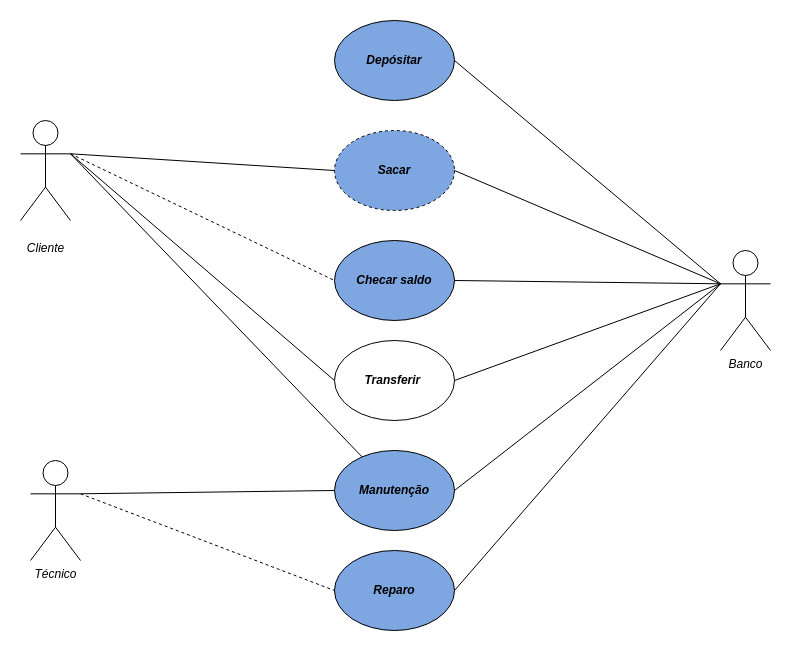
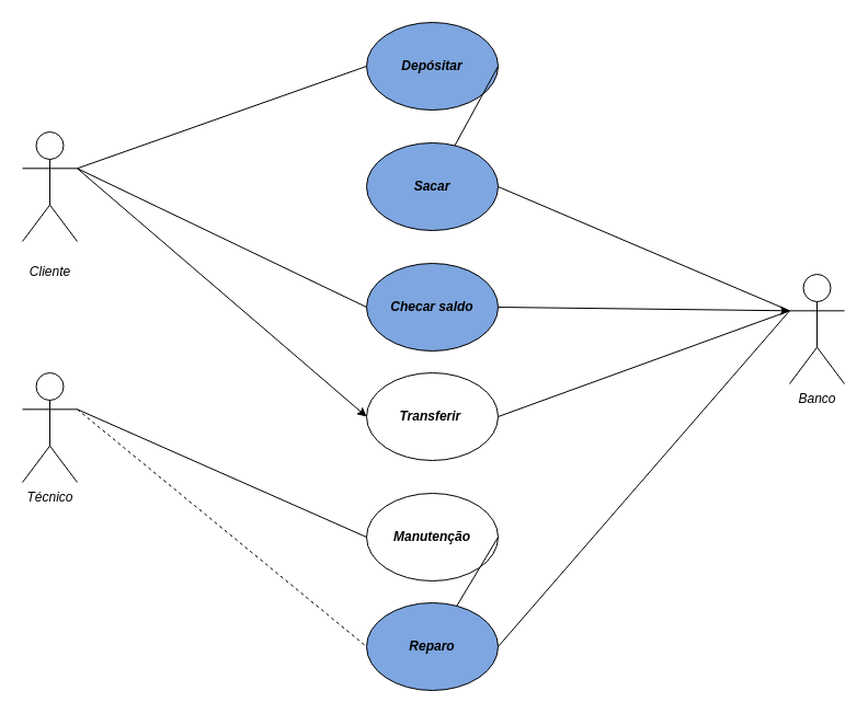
- <mxCell id="12" value="" style="endArrow=none;html=1;rounded=0;exitX=1;exitY=0.333;exitDx=0;exitDy=0;exitPerimeter=0;entryX=0;entryY=0.5;entryDx=0;entryDy=0;" edge="1" parent="1" source="2" target="6"><mxGeometry width="50" height="50" relative="1" as="geometry"><mxPoint x="190" y="190" as="sourcePoint" /><mxPoint x="240" y="140" as="targetPoint" /></mxGeometry></mxCell>
- <mxCell id="22" value="" style="endArrow=none;html=1;rounded=0;entryX=0;entryY=0.333;entryDx=0;entryDy=0;entryPerimeter=0;exitX=1;exitY=0.5;exitDx=0;exitDy=0;" edge="1" parent="1" source="5" target="3"><mxGeometry width="50" height="50" relative="1" as="geometry"><mxPoint x="530" y="120" as="sourcePoint" /><mxPoint x="580" y="70" as="targetPoint" /></mxGeometry></mxCell>
+ <mxCell id="22" value="" style="endArrow=none;html=1;rounded=0;exitX=1;exitY=0.5;exitDx=0;exitDy=0;" edge="1" parent="1" source="5" target="6"><mxGeometry width="50" height="50" relative="1" as="geometry"><mxPoint x="530" y="120" as="sourcePoint" /><mxPoint x="580" y="70" as="targetPoint" /></mxGeometry></mxCell>
- <mxCell id="6" value="&lt;b&gt;&lt;i&gt;Sacar&lt;/i&gt;&lt;/b&gt;" style="ellipse;whiteSpace=wrap;html=1;fillColor=#7EA6E0;dashed=1;" vertex="1" parent="1"><mxGeometry x="334" y="130" width="120" height="80" as="geometry" /></mxCell>
+ <mxCell id="6" value="&lt;b&gt;&lt;i&gt;Sacar&lt;/i&gt;&lt;/b&gt;" style="ellipse;whiteSpace=wrap;html=1;fillColor=#7EA6E0;" vertex="1" parent="1"><mxGeometry x="334" y="130" width="120" height="80" as="geometry" /></mxCell>
- <mxCell id="13" value="" style="endArrow=none;html=1;rounded=0;exitX=1;exitY=0.333;exitDx=0;exitDy=0;exitPerimeter=0;entryX=0;entryY=0.5;entryDx=0;entryDy=0;dashed=1;" edge="1" parent="1" source="2" target="7"><mxGeometry width="50" height="50" relative="1" as="geometry"><mxPoint x="200" y="260" as="sourcePoint" /><mxPoint x="250" y="210" as="targetPoint" /></mxGeometry></mxCell>
+ <mxCell id="13" value="" style="endArrow=none;html=1;rounded=0;exitX=1;exitY=0.333;exitDx=0;exitDy=0;exitPerimeter=0;entryX=0;entryY=0.5;entryDx=0;entryDy=0;" edge="1" parent="1" source="2" target="7"><mxGeometry width="50" height="50" relative="1" as="geometry"><mxPoint x="200" y="260" as="sourcePoint" /><mxPoint x="250" y="210" as="targetPoint" /></mxGeometry></mxCell>
- <mxCell id="20" value="" style="endArrow=none;html=1;rounded=0;exitX=1;exitY=0.5;exitDx=0;exitDy=0;entryX=0;entryY=0.333;entryDx=0;entryDy=0;entryPerimeter=0;" edge="1" parent="1" source="7" target="3"><mxGeometry width="50" height="50" relative="1" as="geometry"><mxPoint x="460" y="290" as="sourcePoint" /><mxPoint x="510" y="240" as="targetPoint" /></mxGeometry></mxCell>
+ <mxCell id="20" value="" style="endArrow=classic;html=1;rounded=0;exitX=1;exitY=0.5;exitDx=0;exitDy=0;entryX=0;entryY=0.333;entryDx=0;entryDy=0;entryPerimeter=0;" edge="1" parent="1" source="7" target="3"><mxGeometry width="50" height="50" relative="1" as="geometry"><mxPoint x="460" y="290" as="sourcePoint" /><mxPoint x="510" y="240" as="targetPoint" /></mxGeometry></mxCell>
- <mxCell id="11" value="" style="endArrow=none;html=1;rounded=0;exitX=1;exitY=0.333;exitDx=0;exitDy=0;exitPerimeter=0;" edge="1" parent="1" source="2" target="9"><mxGeometry width="50" height="50" relative="1" as="geometry"><mxPoint x="120" y="180" as="sourcePoint" /><mxPoint x="170" y="130" as="targetPoint" /></mxGeometry></mxCell>
+ <mxCell id="11" value="" style="endArrow=none;html=1;rounded=0;exitX=1;exitY=0.333;exitDx=0;exitDy=0;exitPerimeter=0;entryX=0;entryY=0.5;entryDx=0;entryDy=0;" edge="1" parent="1" source="2" target="5"><mxGeometry width="50" height="50" relative="1" as="geometry"><mxPoint x="120" y="180" as="sourcePoint" /><mxPoint x="170" y="130" as="targetPoint" /></mxGeometry></mxCell>
- <mxCell id="14" value="" style="endArrow=none;html=1;rounded=0;exitX=1;exitY=0.333;exitDx=0;exitDy=0;exitPerimeter=0;entryX=0;entryY=0.5;entryDx=0;entryDy=0;" edge="1" parent="1" source="2" target="8"><mxGeometry width="50" height="50" relative="1" as="geometry"><mxPoint x="160" y="320" as="sourcePoint" /><mxPoint x="210" y="270" as="targetPoint" /></mxGeometry></mxCell>
+ <mxCell id="14" value="" style="endArrow=classic;html=1;rounded=0;exitX=1;exitY=0.333;exitDx=0;exitDy=0;exitPerimeter=0;entryX=0;entryY=0.5;entryDx=0;entryDy=0;" edge="1" parent="1" source="2" target="8"><mxGeometry width="50" height="50" relative="1" as="geometry"><mxPoint x="160" y="320" as="sourcePoint" /><mxPoint x="210" y="270" as="targetPoint" /></mxGeometry></mxCell>
- <mxCell id="18" value="" style="endArrow=none;html=1;rounded=0;exitX=1;exitY=0.5;exitDx=0;exitDy=0;entryX=0;entryY=0.333;entryDx=0;entryDy=0;entryPerimeter=0;" edge="1" parent="1" source="9" target="3"><mxGeometry width="50" height="50" relative="1" as="geometry"><mxPoint x="510" y="400" as="sourcePoint" /><mxPoint x="560" y="350" as="targetPoint" /></mxGeometry></mxCell>
+ <mxCell id="18" value="" style="endArrow=none;html=1;rounded=0;exitX=1;exitY=0.5;exitDx=0;exitDy=0;" edge="1" parent="1" source="9" target="10"><mxGeometry width="50" height="50" relative="1" as="geometry"><mxPoint x="510" y="400" as="sourcePoint" /><mxPoint x="560" y="350" as="targetPoint" /></mxGeometry></mxCell>
- <mxCell id="9" value="&lt;div&gt;&lt;i&gt;&lt;b&gt;Manutenção&lt;/b&gt;&lt;/i&gt;&lt;/div&gt;" style="ellipse;whiteSpace=wrap;html=1;fillColor=#7EA6E0;" vertex="1" parent="1"><mxGeometry x="334" y="450" width="120" height="80" as="geometry" /></mxCell>
+ <mxCell id="9" value="&lt;div&gt;&lt;i&gt;&lt;b&gt;Manutenção&lt;/b&gt;&lt;/i&gt;&lt;/div&gt;" style="ellipse;whiteSpace=wrap;html=1;fillColor=#ffffff;" vertex="1" parent="1"><mxGeometry x="334" y="450" width="120" height="80" as="geometry" /></mxCell>
- <mxCell id="4" value="&lt;i&gt;Técnico&lt;/i&gt;" style="shape=umlActor;verticalLabelPosition=bottom;verticalAlign=top;html=1;outlineConnect=0;" vertex="1" parent="1"><mxGeometry x="30" y="460" width="50" height="100" as="geometry" /></mxCell>
+ <mxCell id="4" value="&lt;i&gt;Técnico&lt;/i&gt;" style="shape=umlActor;verticalLabelPosition=bottom;verticalAlign=top;html=1;outlineConnect=0;" vertex="1" parent="1"><mxGeometry x="20" y="340" width="50" height="100" as="geometry" /></mxCell>
